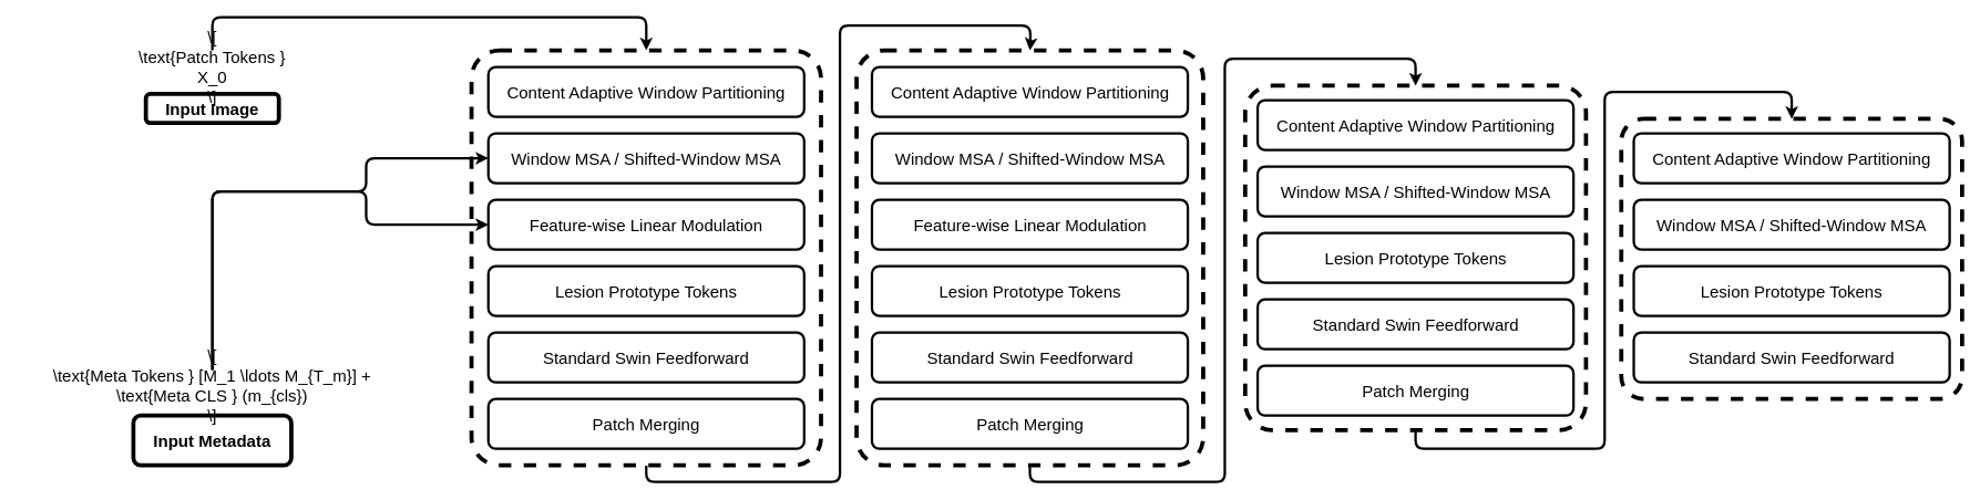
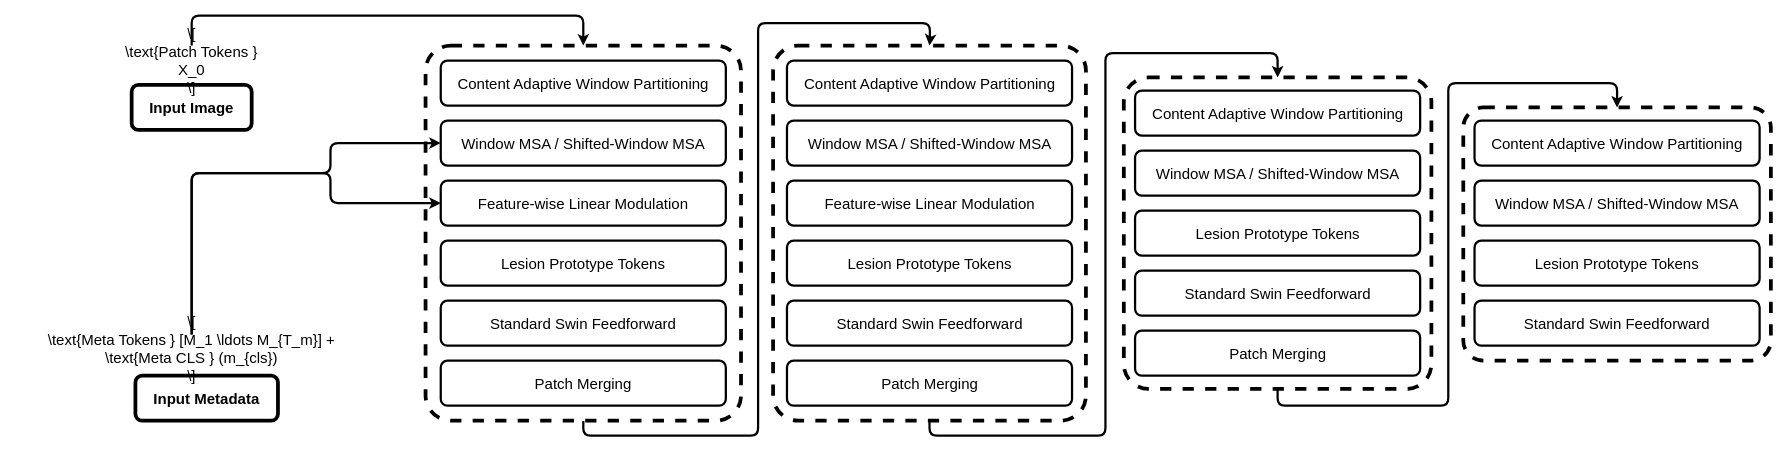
- <mxCell id="4" value="&lt;font style=&quot;font-size: 20px; line-height: 140%;&quot;&gt;Input Image&lt;/font&gt;" style="rounded=1;whiteSpace=wrap;html=1;fontStyle=1;strokeColor=default;fillColor=light-dark(#FFFFFF,var(--ge-dark-color, #121212));strokeWidth=5;" vertex="1" parent="1"><mxGeometry x="175" y="112.5" width="160" height="35" as="geometry" /></mxCell>
+ <mxCell id="4" value="&lt;font style=&quot;font-size: 20px; line-height: 140%;&quot;&gt;Input Image&lt;/font&gt;" style="rounded=1;whiteSpace=wrap;html=1;fontStyle=1;strokeColor=default;fillColor=light-dark(#FFFFFF,var(--ge-dark-color, #121212));strokeWidth=5;" vertex="1" parent="1"><mxGeometry x="175" y="112.5" width="160" height="60" as="geometry" /></mxCell>
- <mxCell id="5" value="&lt;font style=&quot;font-size: 20px; line-height: 140%;&quot;&gt;Input Metadata&lt;/font&gt;" style="rounded=1;whiteSpace=wrap;html=1;fontStyle=1;strokeColor=default;fillColor=light-dark(#FFFFFF,var(--ge-dark-color, #121212));strokeWidth=5;" vertex="1" parent="1"><mxGeometry x="160" y="500" width="190" height="60" as="geometry" /></mxCell>
+ <mxCell id="5" value="&lt;font style=&quot;font-size: 20px; line-height: 140%;&quot;&gt;Input Metadata&lt;/font&gt;" style="rounded=1;whiteSpace=wrap;html=1;fontStyle=1;strokeColor=default;fillColor=light-dark(#FFFFFF,var(--ge-dark-color, #121212));strokeWidth=5;" vertex="1" parent="1"><mxGeometry x="180" y="500" width="190" height="60" as="geometry" /></mxCell>
